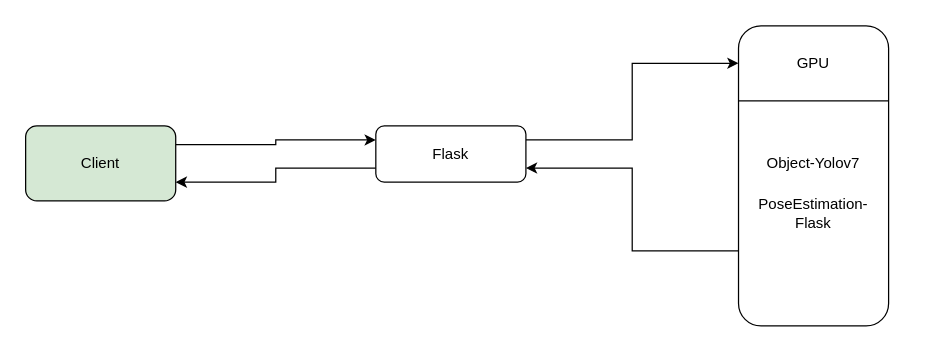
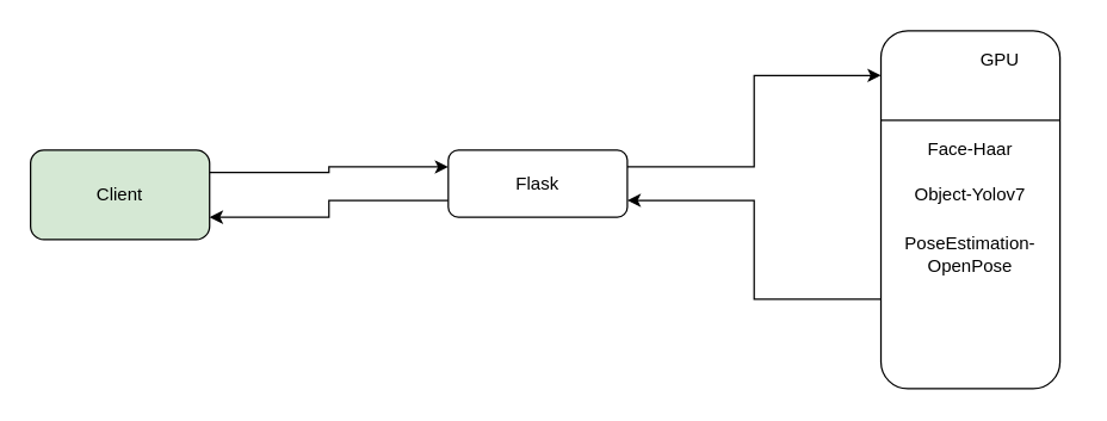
- <mxCell id="12" value="GPU" style="text;html=1;strokeColor=none;fillColor=none;align=center;verticalAlign=middle;whiteSpace=wrap;rounded=0;" parent="1" vertex="1"><mxGeometry x="630" y="40" width="40" height="20" as="geometry" /></mxCell>
+ <mxCell id="12" value="GPU" style="text;html=1;strokeColor=none;fillColor=none;align=center;verticalAlign=middle;whiteSpace=wrap;rounded=0;" parent="1" vertex="1"><mxGeometry x="650" y="30" width="40" height="20" as="geometry" /></mxCell>
+ <mxCell id="9" value="Face-Haar" style="text;html=1;strokeColor=none;fillColor=none;align=center;verticalAlign=middle;whiteSpace=wrap;rounded=0;" parent="1" vertex="1"><mxGeometry x="620" y="90" width="60" height="20" as="geometry" /></mxCell>
- <mxCell id="11" value="PoseEstimation-&lt;br&gt;Flask" style="text;html=1;strokeColor=none;fillColor=none;align=center;verticalAlign=middle;whiteSpace=wrap;rounded=0;" parent="1" vertex="1"><mxGeometry x="580" y="160" width="140" height="20" as="geometry" /></mxCell>
+ <mxCell id="11" value="PoseEstimation-&lt;br&gt;OpenPose" style="text;html=1;strokeColor=none;fillColor=none;align=center;verticalAlign=middle;whiteSpace=wrap;rounded=0;" parent="1" vertex="1"><mxGeometry x="580" y="160" width="140" height="20" as="geometry" /></mxCell>
